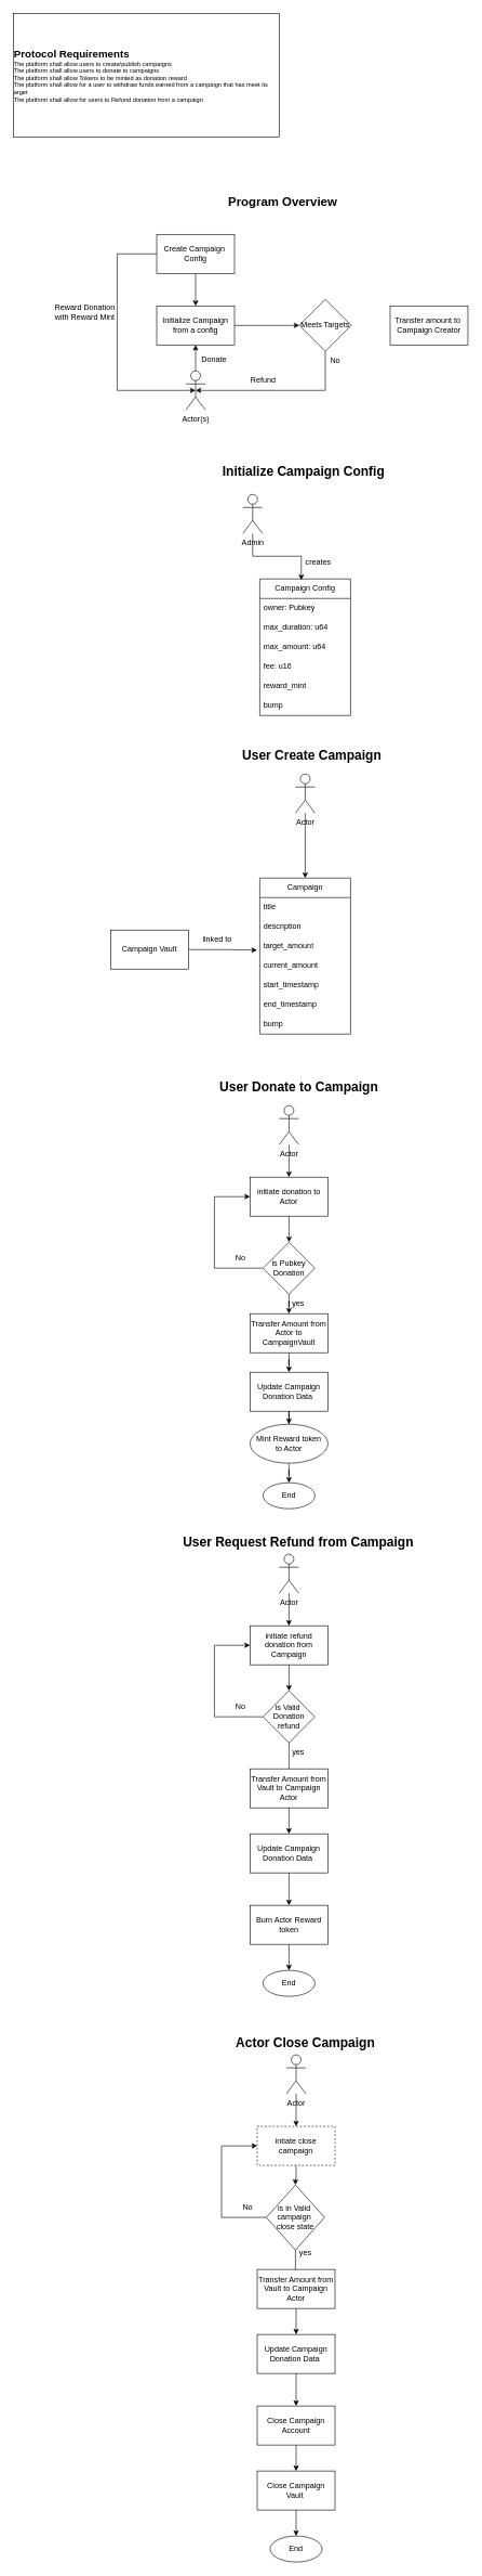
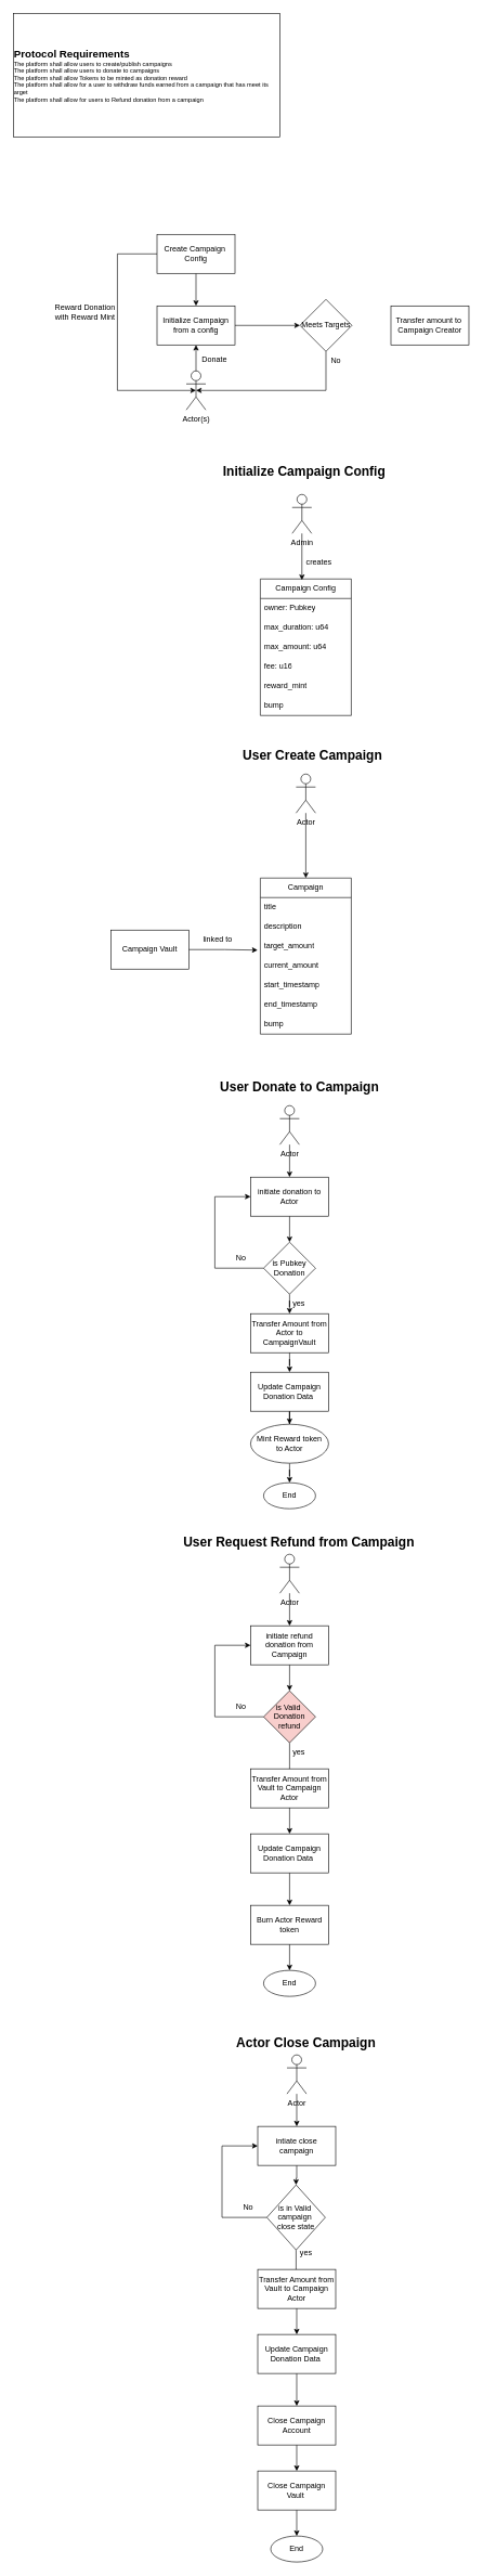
- <mxCell id="2" value="Program Overview" style="text;html=1;align=center;verticalAlign=middle;resizable=0;points=[];autosize=1;strokeColor=none;fillColor=none;fontSize=19;fontStyle=1" parent="1" vertex="1"><mxGeometry x="345" y="290" width="180" height="40" as="geometry" /></mxCell>
- <mxCell id="91" value="Refund" style="text;html=1;align=center;verticalAlign=middle;resizable=0;points=[];autosize=1;strokeColor=none;fillColor=none;" parent="1" vertex="1"><mxGeometry x="375" y="570" width="60" height="30" as="geometry" /></mxCell>
- <mxCell id="4" value="Admin&lt;div&gt;&lt;br&gt;&lt;/div&gt;" style="shape=umlActor;verticalLabelPosition=bottom;verticalAlign=top;html=1;outlineConnect=0;" parent="1" vertex="1"><mxGeometry x="374" y="760" width="30" height="60" as="geometry" /></mxCell>
+ <mxCell id="4" value="Admin&lt;div&gt;&lt;br&gt;&lt;/div&gt;" style="shape=umlActor;verticalLabelPosition=bottom;verticalAlign=top;html=1;outlineConnect=0;" parent="1" vertex="1"><mxGeometry x="449" y="760" width="30" height="60" as="geometry" /></mxCell>
- <mxCell id="50" value="is Valid&amp;nbsp;&lt;div&gt;Donation&lt;/div&gt;&lt;div&gt;refund&lt;/div&gt;" style="rhombus;whiteSpace=wrap;html=1;rounded=0;" parent="1" vertex="1"><mxGeometry x="405" y="2600" width="80" height="80" as="geometry" /></mxCell>
+ <mxCell id="50" value="is Valid&amp;nbsp;&lt;div&gt;Donation&lt;/div&gt;&lt;div&gt;refund&lt;/div&gt;" style="rhombus;whiteSpace=wrap;html=1;rounded=0;fillColor=#f8cecc;" parent="1" vertex="1"><mxGeometry x="405" y="2600" width="80" height="80" as="geometry" /></mxCell>
- <mxCell id="65" value="intiate close campaign" style="rounded=0;whiteSpace=wrap;html=1;dashed=1;" parent="1" vertex="1"><mxGeometry x="396" y="3270" width="120" height="60" as="geometry" /></mxCell>
+ <mxCell id="65" value="intiate close campaign" style="rounded=0;whiteSpace=wrap;html=1;" parent="1" vertex="1"><mxGeometry x="396" y="3270" width="120" height="60" as="geometry" /></mxCell>
